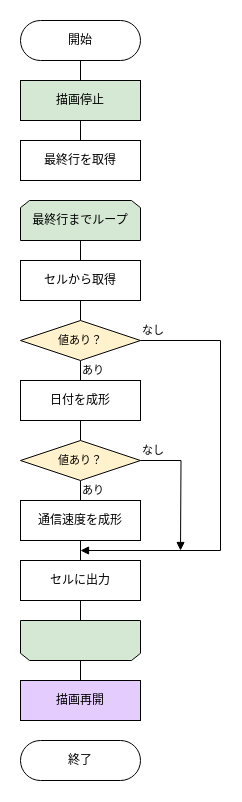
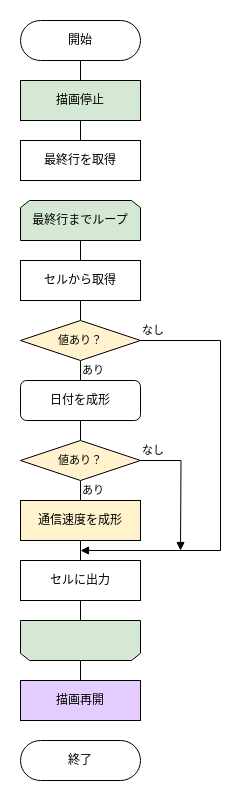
- <mxCell id="8" value="日付を成形" style="rounded=0;whiteSpace=wrap;html=1;" vertex="1" parent="1"><mxGeometry x="20" y="380" width="120" height="40" as="geometry" /></mxCell>
+ <mxCell id="8" value="日付を成形" style="whiteSpace=wrap;html=1;rounded=1;" vertex="1" parent="1"><mxGeometry x="20" y="380" width="120" height="40" as="geometry" /></mxCell>
- <mxCell id="10" value="通信速度を成形" style="rounded=0;whiteSpace=wrap;html=1;" vertex="1" parent="1"><mxGeometry x="20" y="500" width="120" height="40" as="geometry" /></mxCell>
+ <mxCell id="10" value="通信速度を成形" style="rounded=0;whiteSpace=wrap;html=1;fillColor=#fff2cc;" vertex="1" parent="1"><mxGeometry x="20" y="500" width="120" height="40" as="geometry" /></mxCell>
